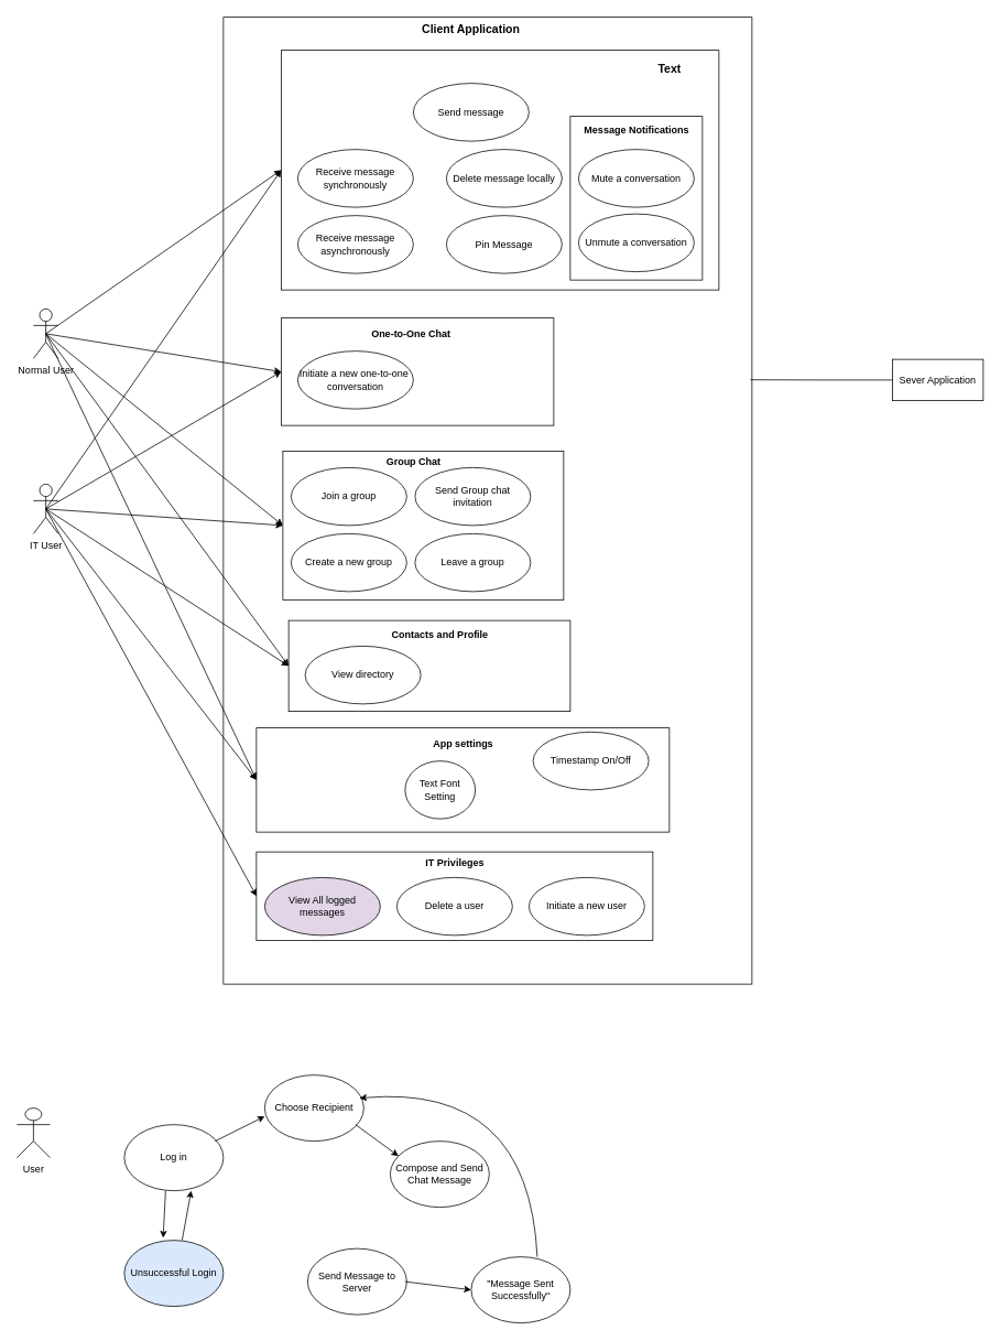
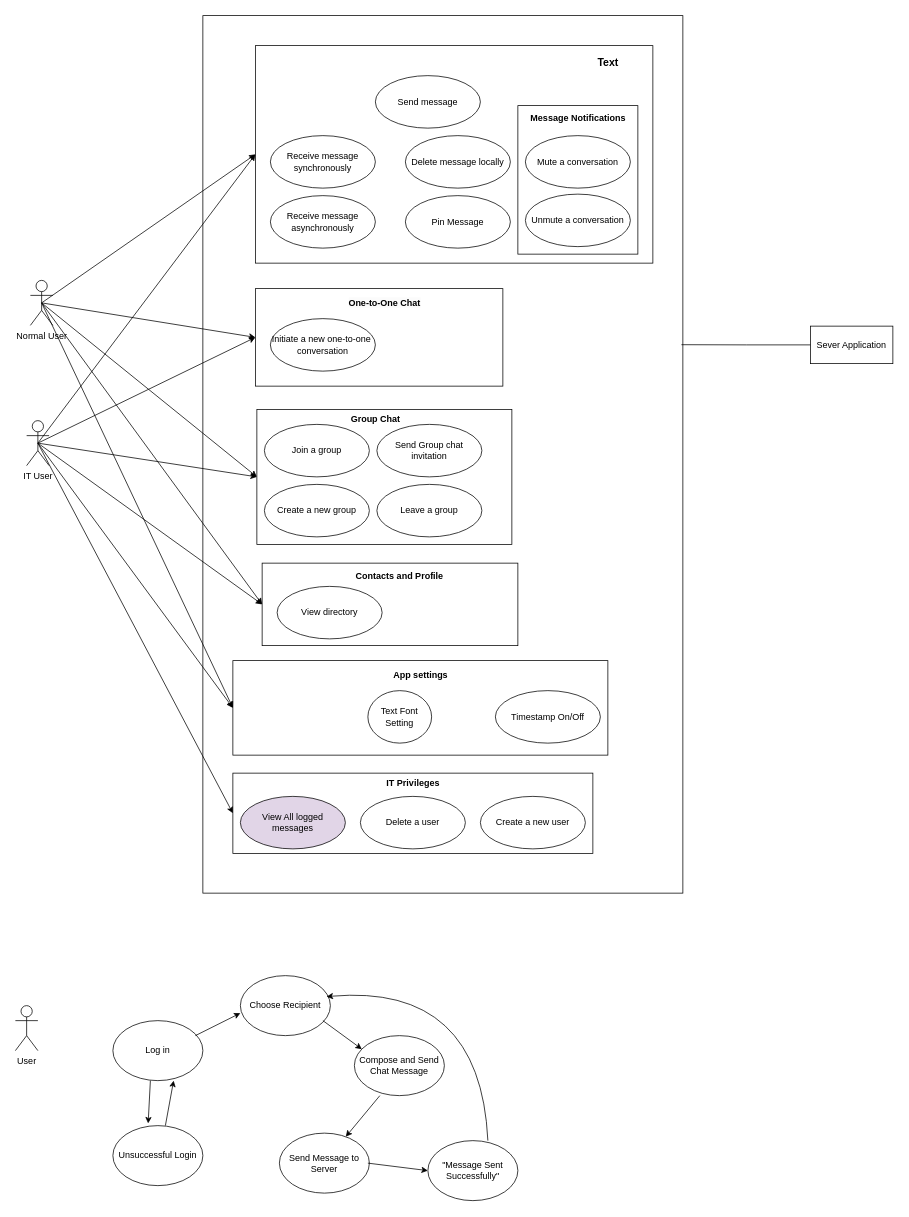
- <mxCell id="48" value="&lt;font style=&quot;font-size: 14px;&quot;&gt;Client Application&lt;/font&gt;" style="text;html=1;align=center;verticalAlign=middle;whiteSpace=wrap;rounded=0;fontStyle=1" parent="1" vertex="1"><mxGeometry x="500" y="20" width="140" height="30" as="geometry" /></mxCell>
- <mxCell id="31" value="&lt;span style=&quot;color: rgb(0, 0, 0); font-family: Helvetica; font-size: 12px; font-style: normal; font-variant-ligatures: normal; font-variant-caps: normal; letter-spacing: normal; orphans: 2; text-align: center; text-indent: 0px; text-transform: none; widows: 2; word-spacing: 0px; -webkit-text-stroke-width: 0px; background-color: rgb(251, 251, 251); text-decoration-thickness: initial; text-decoration-style: initial; text-decoration-color: initial; float: none; display: inline !important;&quot;&gt;&lt;b&gt;One-to-One Chat&lt;/b&gt;&lt;/span&gt;" style="text;align=center;fontStyle=0;verticalAlign=middle;spacingLeft=3;spacingRight=3;strokeColor=none;rotatable=0;points=[[0,0.5],[1,0.5]];portConstraint=eastwest;html=1;" parent="1" vertex="1"><mxGeometry x="457" y="390" width="80" height="26" as="geometry" /></mxCell>
+ <mxCell id="31" value="&lt;span style=&quot;color: rgb(0, 0, 0); font-family: Helvetica; font-size: 12px; font-style: normal; font-variant-ligatures: normal; font-variant-caps: normal; letter-spacing: normal; orphans: 2; text-align: center; text-indent: 0px; text-transform: none; widows: 2; word-spacing: 0px; -webkit-text-stroke-width: 0px; background-color: rgb(251, 251, 251); text-decoration-thickness: initial; text-decoration-style: initial; text-decoration-color: initial; float: none; display: inline !important;&quot;&gt;&lt;b&gt;One-to-One Chat&lt;/b&gt;&lt;/span&gt;" style="text;align=center;fontStyle=0;verticalAlign=middle;spacingLeft=3;spacingRight=3;strokeColor=none;rotatable=0;points=[[0,0.5],[1,0.5]];portConstraint=eastwest;html=1;" parent="1" vertex="1"><mxGeometry x="472" y="390" width="80" height="26" as="geometry" /></mxCell>
- <mxCell id="21" value="IT User" style="shape=umlActor;verticalLabelPosition=bottom;verticalAlign=top;html=1;" parent="1" vertex="1"><mxGeometry x="40" y="585" width="30" height="60" as="geometry" /></mxCell>
+ <mxCell id="21" value="IT User" style="shape=umlActor;verticalLabelPosition=bottom;verticalAlign=top;html=1;" parent="1" vertex="1"><mxGeometry x="35" y="560" width="30" height="60" as="geometry" /></mxCell>
- <mxCell id="42" value="Timestamp On/Off" style="ellipse;whiteSpace=wrap;html=1;" parent="1" vertex="1"><mxGeometry x="645" y="885" width="140" height="70" as="geometry" /></mxCell>
+ <mxCell id="42" value="Timestamp On/Off" style="ellipse;whiteSpace=wrap;html=1;" parent="1" vertex="1"><mxGeometry x="660" y="920" width="140" height="70" as="geometry" /></mxCell>
- <mxCell id="45" value="Initiate a new user" style="ellipse;whiteSpace=wrap;html=1;" parent="1" vertex="1"><mxGeometry x="640" y="1061" width="140" height="70" as="geometry" /></mxCell>
+ <mxCell id="45" value="Create a new user" style="ellipse;whiteSpace=wrap;html=1;" parent="1" vertex="1"><mxGeometry x="640" y="1061" width="140" height="70" as="geometry" /></mxCell>
- <mxCell id="51" value="User&lt;div&gt;&lt;br&gt;&lt;/div&gt;" style="shape=umlActor;verticalLabelPosition=bottom;verticalAlign=top;html=1;outlineConnect=0;" vertex="1" parent="1"><mxGeometry x="20" y="1340" width="40" height="60" as="geometry" /></mxCell>
+ <mxCell id="51" value="User&lt;div&gt;&lt;br&gt;&lt;/div&gt;" style="shape=umlActor;verticalLabelPosition=bottom;verticalAlign=top;html=1;outlineConnect=0;" vertex="1" parent="1"><mxGeometry x="20" y="1340" width="30" height="60" as="geometry" /></mxCell>
+ <mxCell id="62" value="" style="endArrow=classic;html=1;rounded=0;exitX=0.283;exitY=1;exitDx=0;exitDy=0;exitPerimeter=0;" edge="1" parent="1" source="53" target="56"><mxGeometry width="50" height="50" relative="1" as="geometry"><mxPoint x="570" y="1440" as="sourcePoint" /><mxPoint x="620" y="1390" as="targetPoint" /></mxGeometry></mxCell>
- <mxCell id="55" value="Unsuccessful Login" style="ellipse;whiteSpace=wrap;html=1;fillColor=#dae8fc;" vertex="1" parent="1"><mxGeometry x="150" y="1500" width="120" height="80" as="geometry" /></mxCell>
+ <mxCell id="55" value="Unsuccessful Login" style="ellipse;whiteSpace=wrap;html=1;" vertex="1" parent="1"><mxGeometry x="150" y="1500" width="120" height="80" as="geometry" /></mxCell>
